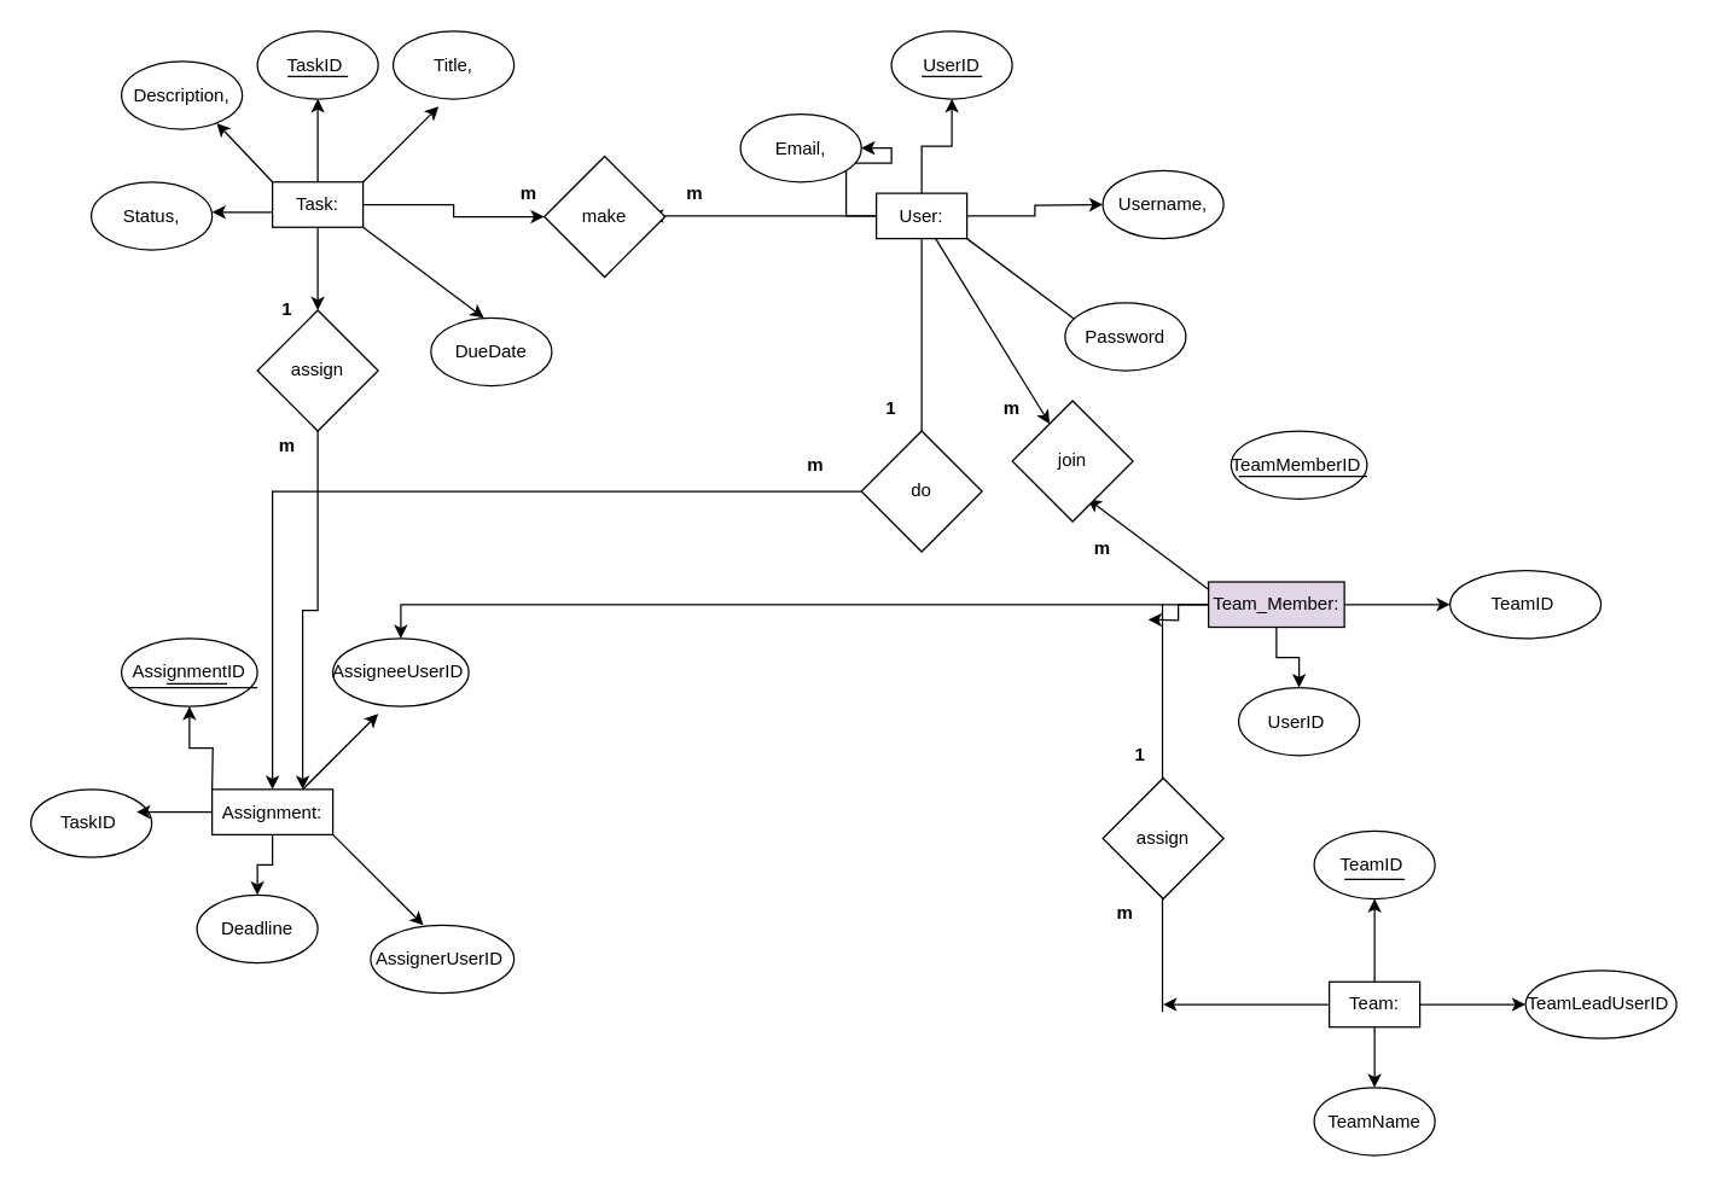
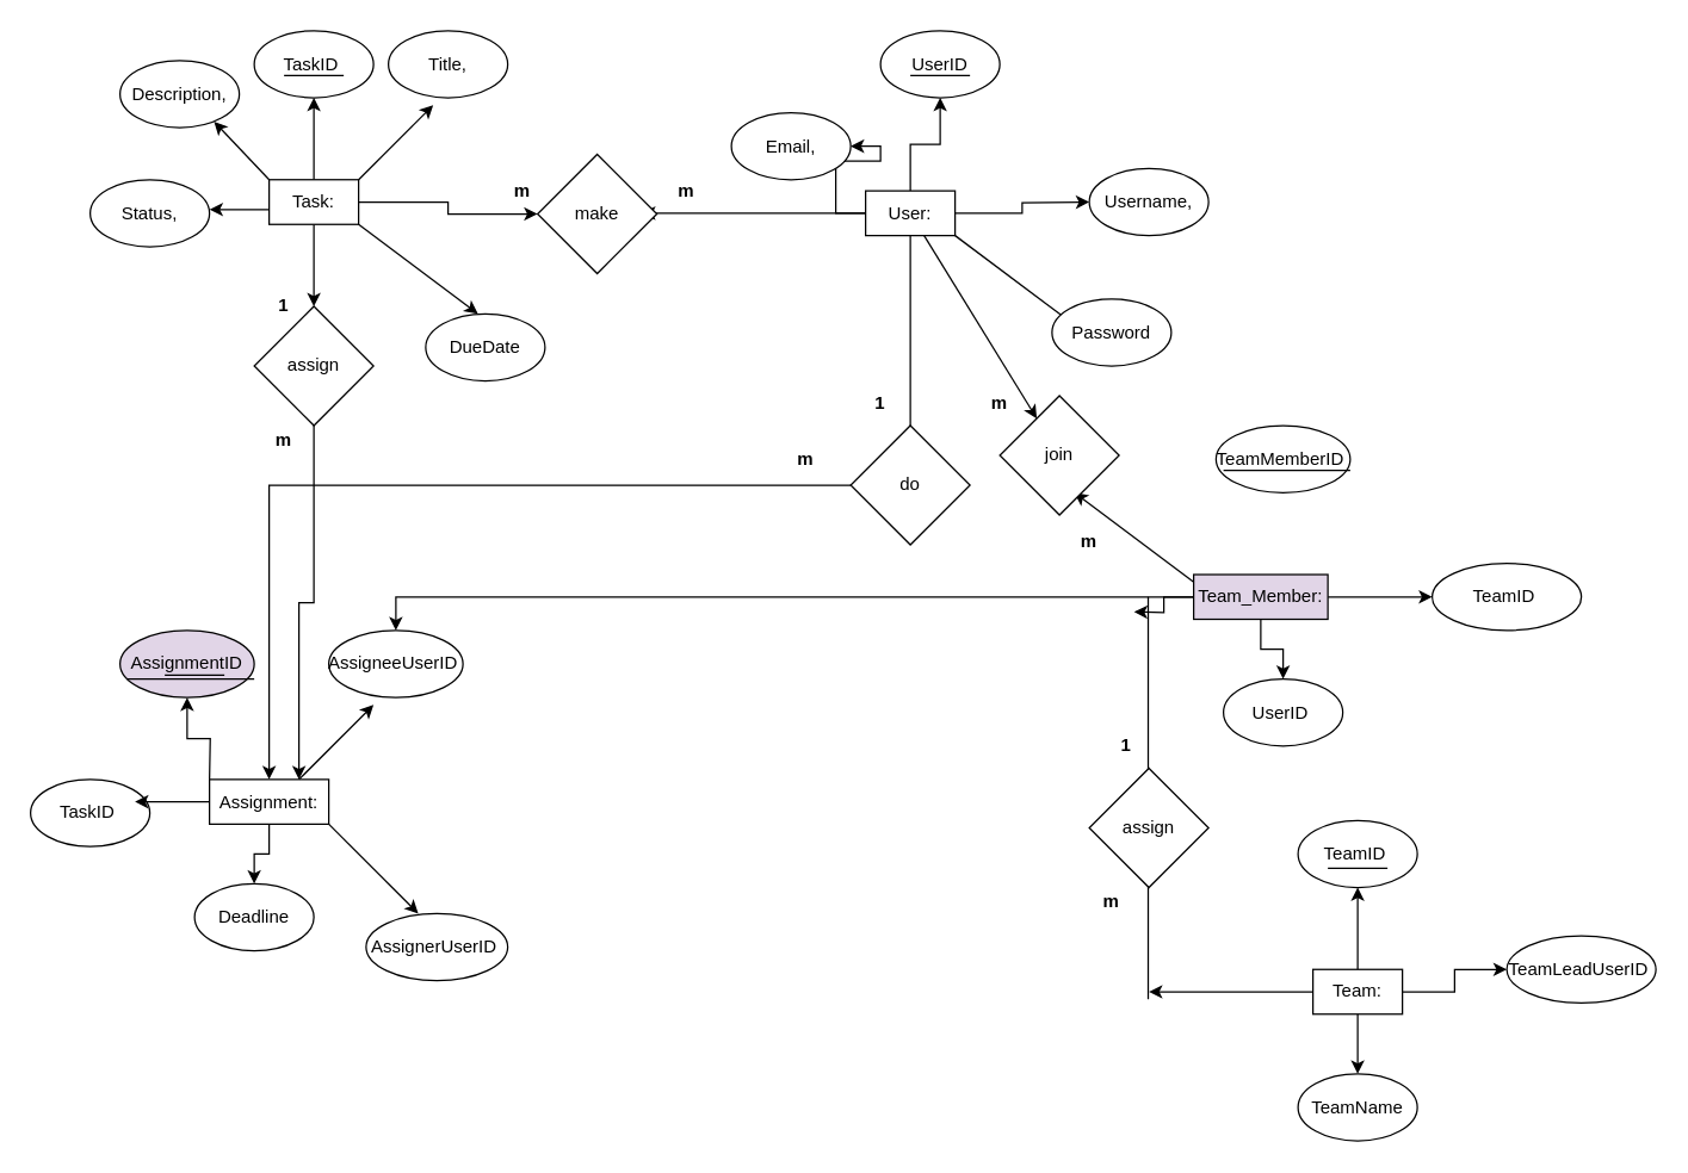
- <mxCell id="30" value="AssignmentID" style="ellipse;whiteSpace=wrap;html=1;rounded=0;" parent="1" vertex="1"><mxGeometry x="80" y="422.5" width="90" height="45" as="geometry" /></mxCell>
+ <mxCell id="30" value="AssignmentID" style="ellipse;whiteSpace=wrap;html=1;rounded=0;fillColor=#e1d5e7;" parent="1" vertex="1"><mxGeometry x="80" y="422.5" width="90" height="45" as="geometry" /></mxCell>
- <mxCell id="45" value="TeamLeadUserID&amp;nbsp;" style="ellipse;whiteSpace=wrap;html=1;rounded=0;" parent="1" vertex="1"><mxGeometry x="1010" y="642.5" width="100" height="45" as="geometry" /></mxCell>
+ <mxCell id="45" value="TeamLeadUserID&amp;nbsp;" style="ellipse;whiteSpace=wrap;html=1;rounded=0;" parent="1" vertex="1"><mxGeometry x="1010" y="627.5" width="100" height="45" as="geometry" /></mxCell>
